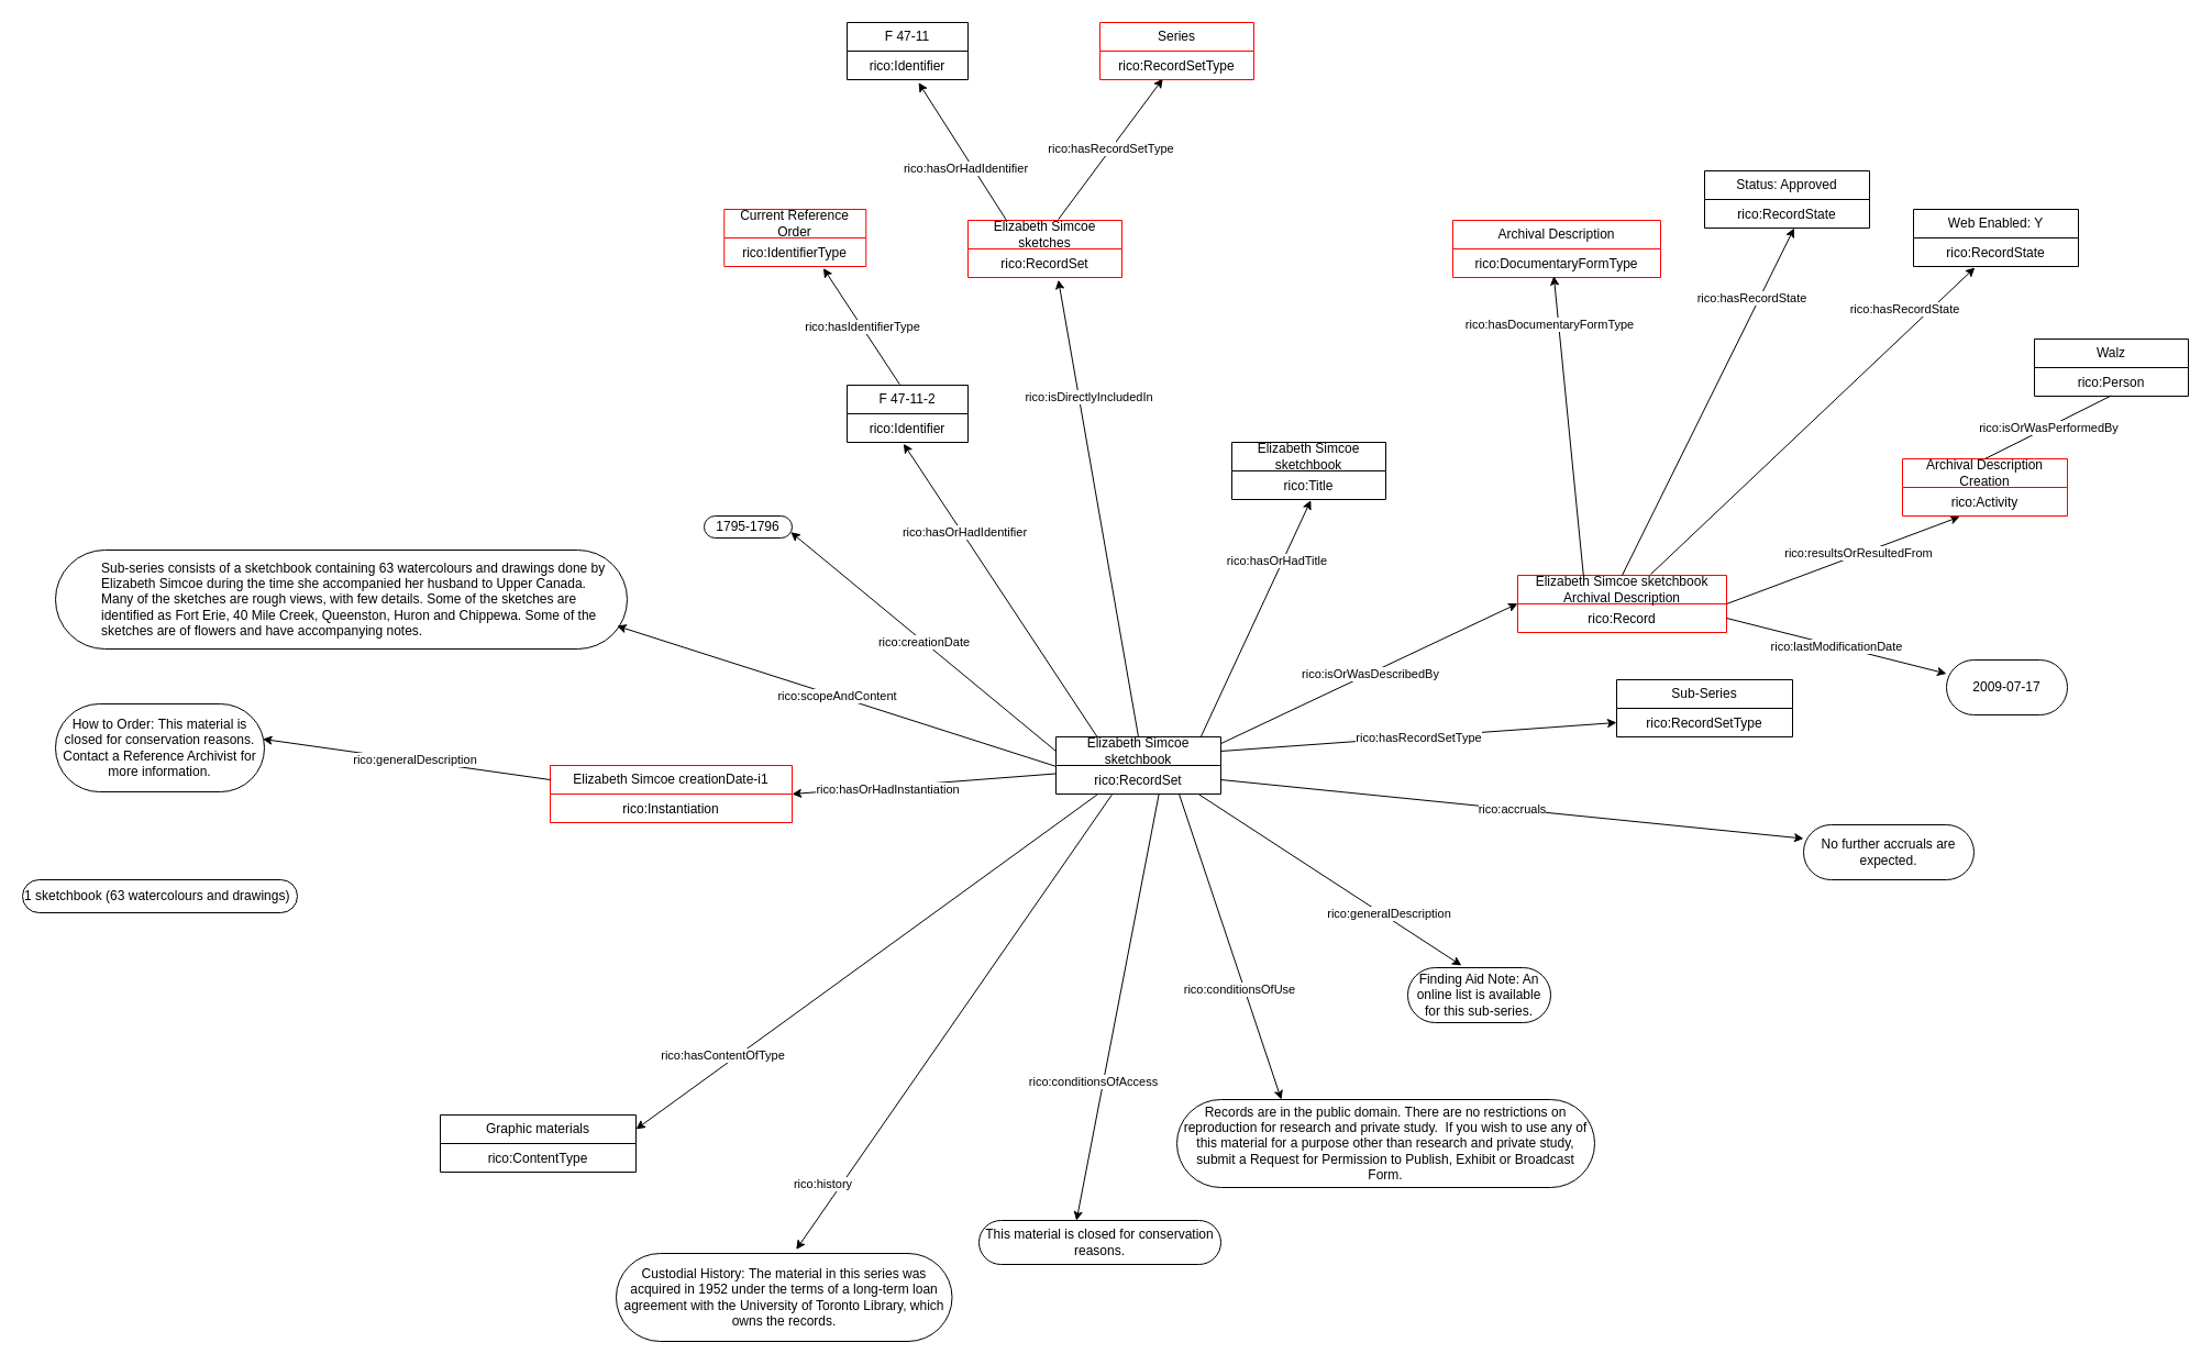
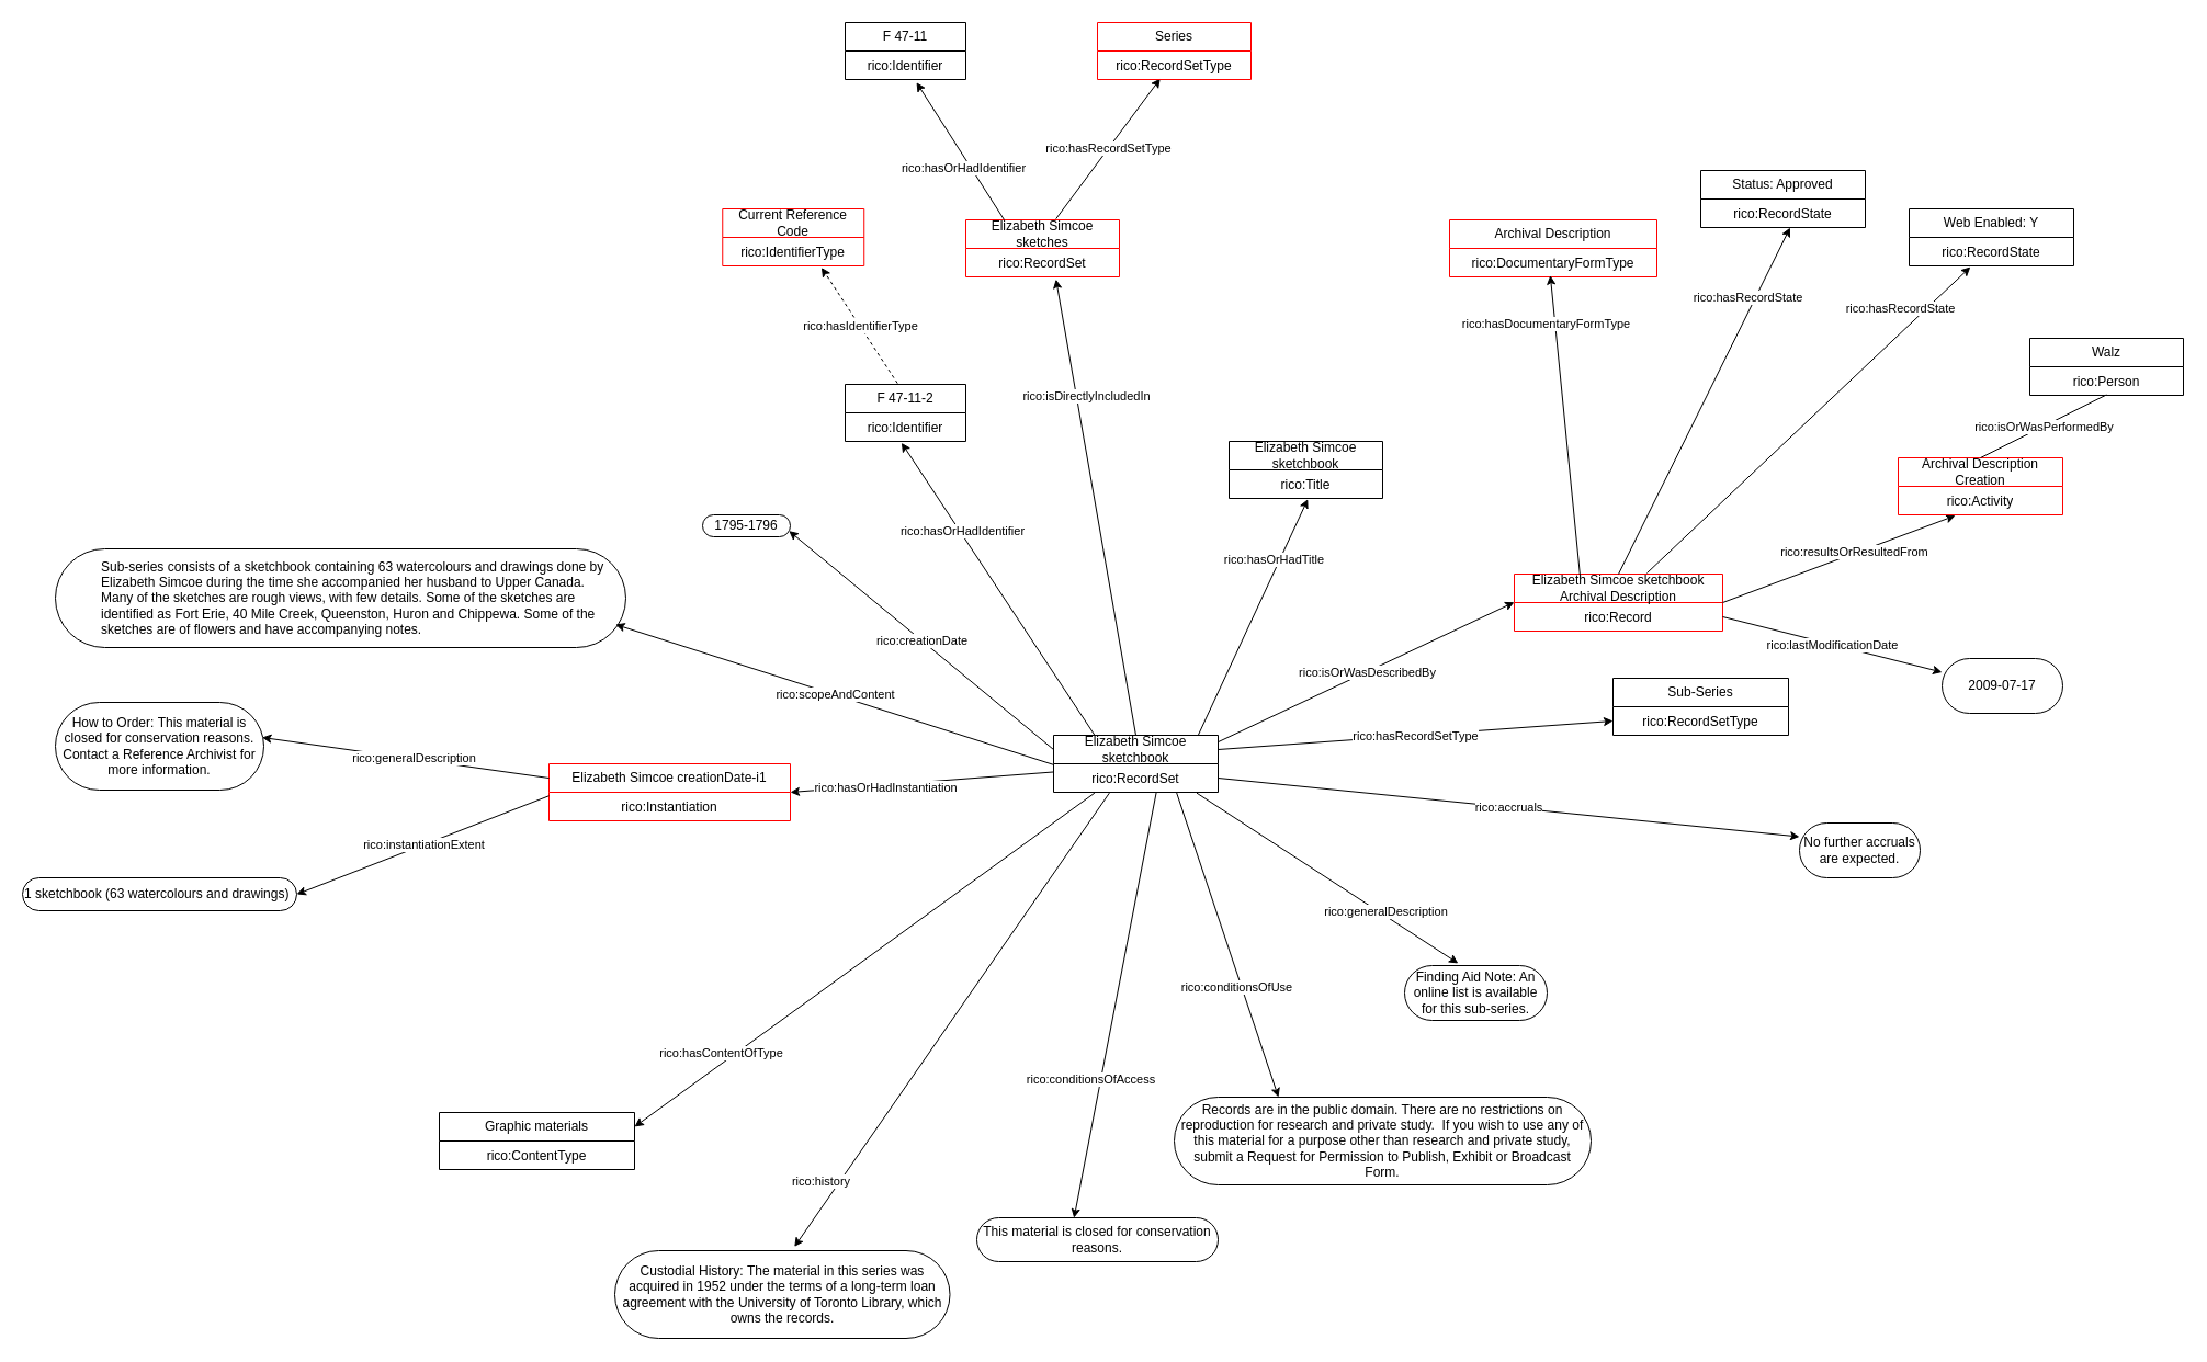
- <mxCell id="42" value="Current Reference Order" style="swimlane;fontStyle=0;childLayout=stackLayout;horizontal=1;startSize=26;fillColor=none;horizontalStack=0;resizeParent=1;resizeParentMax=0;resizeLast=0;collapsible=1;marginBottom=0;whiteSpace=wrap;html=1;strokeColor=#FF0000;" parent="1" vertex="1"><mxGeometry x="658.25" y="190" width="129" height="52" as="geometry"><mxRectangle x="981" y="570" width="50" height="40" as="alternateBounds" /></mxGeometry></mxCell>
+ <mxCell id="42" value="Current Reference Code" style="swimlane;fontStyle=0;childLayout=stackLayout;horizontal=1;startSize=26;fillColor=none;horizontalStack=0;resizeParent=1;resizeParentMax=0;resizeLast=0;collapsible=1;marginBottom=0;whiteSpace=wrap;html=1;strokeColor=#FF0000;" parent="1" vertex="1"><mxGeometry x="658.25" y="190" width="129" height="52" as="geometry"><mxRectangle x="981" y="570" width="50" height="40" as="alternateBounds" /></mxGeometry></mxCell>
- <mxCell id="40" value="" style="endArrow=classic;html=1;rounded=0;exitX=0.434;exitY=-0.017;exitDx=0;exitDy=0;exitPerimeter=0;entryX=0.699;entryY=1.06;entryDx=0;entryDy=0;entryPerimeter=0;" parent="1" source="36" target="43" edge="1"><mxGeometry relative="1" as="geometry"><mxPoint x="460" y="150" as="sourcePoint" /><mxPoint x="600" y="160" as="targetPoint" /></mxGeometry></mxCell>
+ <mxCell id="40" value="" style="endArrow=classic;html=1;rounded=0;exitX=0.434;exitY=-0.017;exitDx=0;exitDy=0;exitPerimeter=0;entryX=0.699;entryY=1.06;entryDx=0;entryDy=0;entryPerimeter=0;dashed=1;" parent="1" source="36" target="43" edge="1"><mxGeometry relative="1" as="geometry"><mxPoint x="460" y="150" as="sourcePoint" /><mxPoint x="600" y="160" as="targetPoint" /></mxGeometry></mxCell>
+ <mxCell id="18" value="" style="endArrow=classic;html=1;rounded=0;entryX=1;entryY=0.5;entryDx=0;entryDy=0;exitX=0;exitY=0.125;exitDx=0;exitDy=0;exitPerimeter=0;" parent="1" source="12" target="20" edge="1"><mxGeometry relative="1" as="geometry"><mxPoint x="480" y="793" as="sourcePoint" /><mxPoint x="350" y="794.5" as="targetPoint" /></mxGeometry></mxCell>
+ <mxCell id="19" value="rico:instantiationExtent" style="edgeLabel;resizable=0;html=1;;align=center;verticalAlign=middle;" parent="18" connectable="0" vertex="1"><mxGeometry relative="1" as="geometry" /></mxCell>
- <mxCell id="32" value="No further accruals are expected." style="html=1;whiteSpace=wrap;rounded=1;arcSize=50;" parent="1" vertex="1"><mxGeometry x="1640" y="750" width="155" height="50" as="geometry" /></mxCell>
+ <mxCell id="32" value="No further accruals are expected." style="html=1;whiteSpace=wrap;rounded=1;arcSize=50;" parent="1" vertex="1"><mxGeometry x="1640" y="750" width="110" height="50" as="geometry" /></mxCell>
